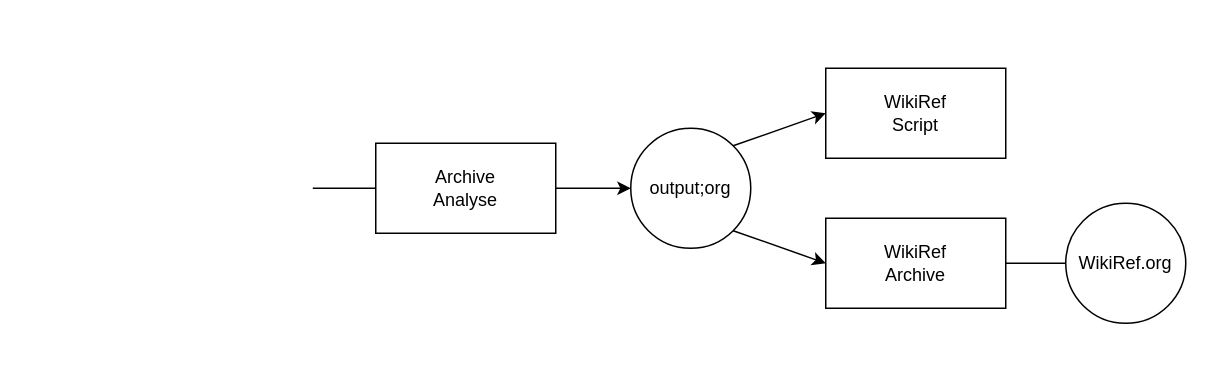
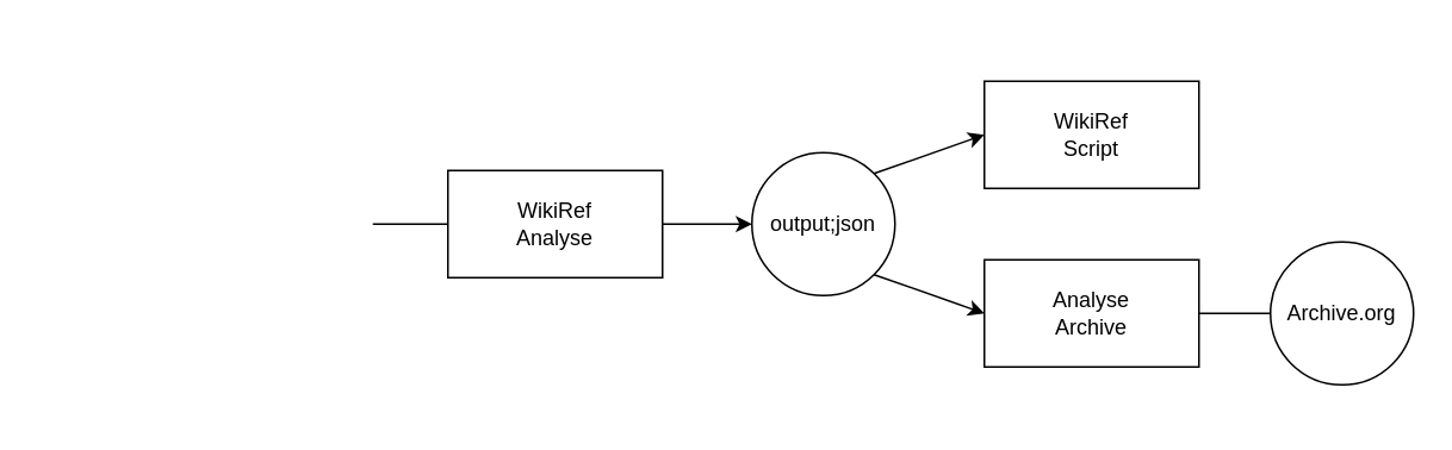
- <mxCell id="3" value="Archive&lt;br&gt;Analyse" style="rounded=0;whiteSpace=wrap;html=1;" vertex="1" parent="1"><mxGeometry x="250" y="95" width="120" height="60" as="geometry" /></mxCell>
+ <mxCell id="3" value="WikiRef&lt;br&gt;Analyse" style="rounded=0;whiteSpace=wrap;html=1;" vertex="1" parent="1"><mxGeometry x="250" y="95" width="120" height="60" as="geometry" /></mxCell>
- <mxCell id="6" value="output;org" style="ellipse;whiteSpace=wrap;html=1;aspect=fixed;" vertex="1" parent="1"><mxGeometry x="420" y="85" width="80" height="80" as="geometry" /></mxCell>
+ <mxCell id="6" value="output;json" style="ellipse;whiteSpace=wrap;html=1;aspect=fixed;" vertex="1" parent="1"><mxGeometry x="420" y="85" width="80" height="80" as="geometry" /></mxCell>
- <mxCell id="5" value="&lt;div&gt;WikiRef&lt;/div&gt;&lt;div&gt;Archive&lt;br&gt;&lt;/div&gt;" style="rounded=0;whiteSpace=wrap;html=1;" vertex="1" parent="1"><mxGeometry x="550" y="145" width="120" height="60" as="geometry" /></mxCell>
+ <mxCell id="5" value="&lt;div&gt;Analyse&lt;/div&gt;&lt;div&gt;Archive&lt;br&gt;&lt;/div&gt;" style="rounded=0;whiteSpace=wrap;html=1;" vertex="1" parent="1"><mxGeometry x="550" y="145" width="120" height="60" as="geometry" /></mxCell>
- <mxCell id="11" value="WikiRef.org" style="ellipse;whiteSpace=wrap;html=1;aspect=fixed;" vertex="1" parent="1"><mxGeometry x="710" y="135" width="80" height="80" as="geometry" /></mxCell>
+ <mxCell id="11" value="Archive.org" style="ellipse;whiteSpace=wrap;html=1;aspect=fixed;" vertex="1" parent="1"><mxGeometry x="710" y="135" width="80" height="80" as="geometry" /></mxCell>
